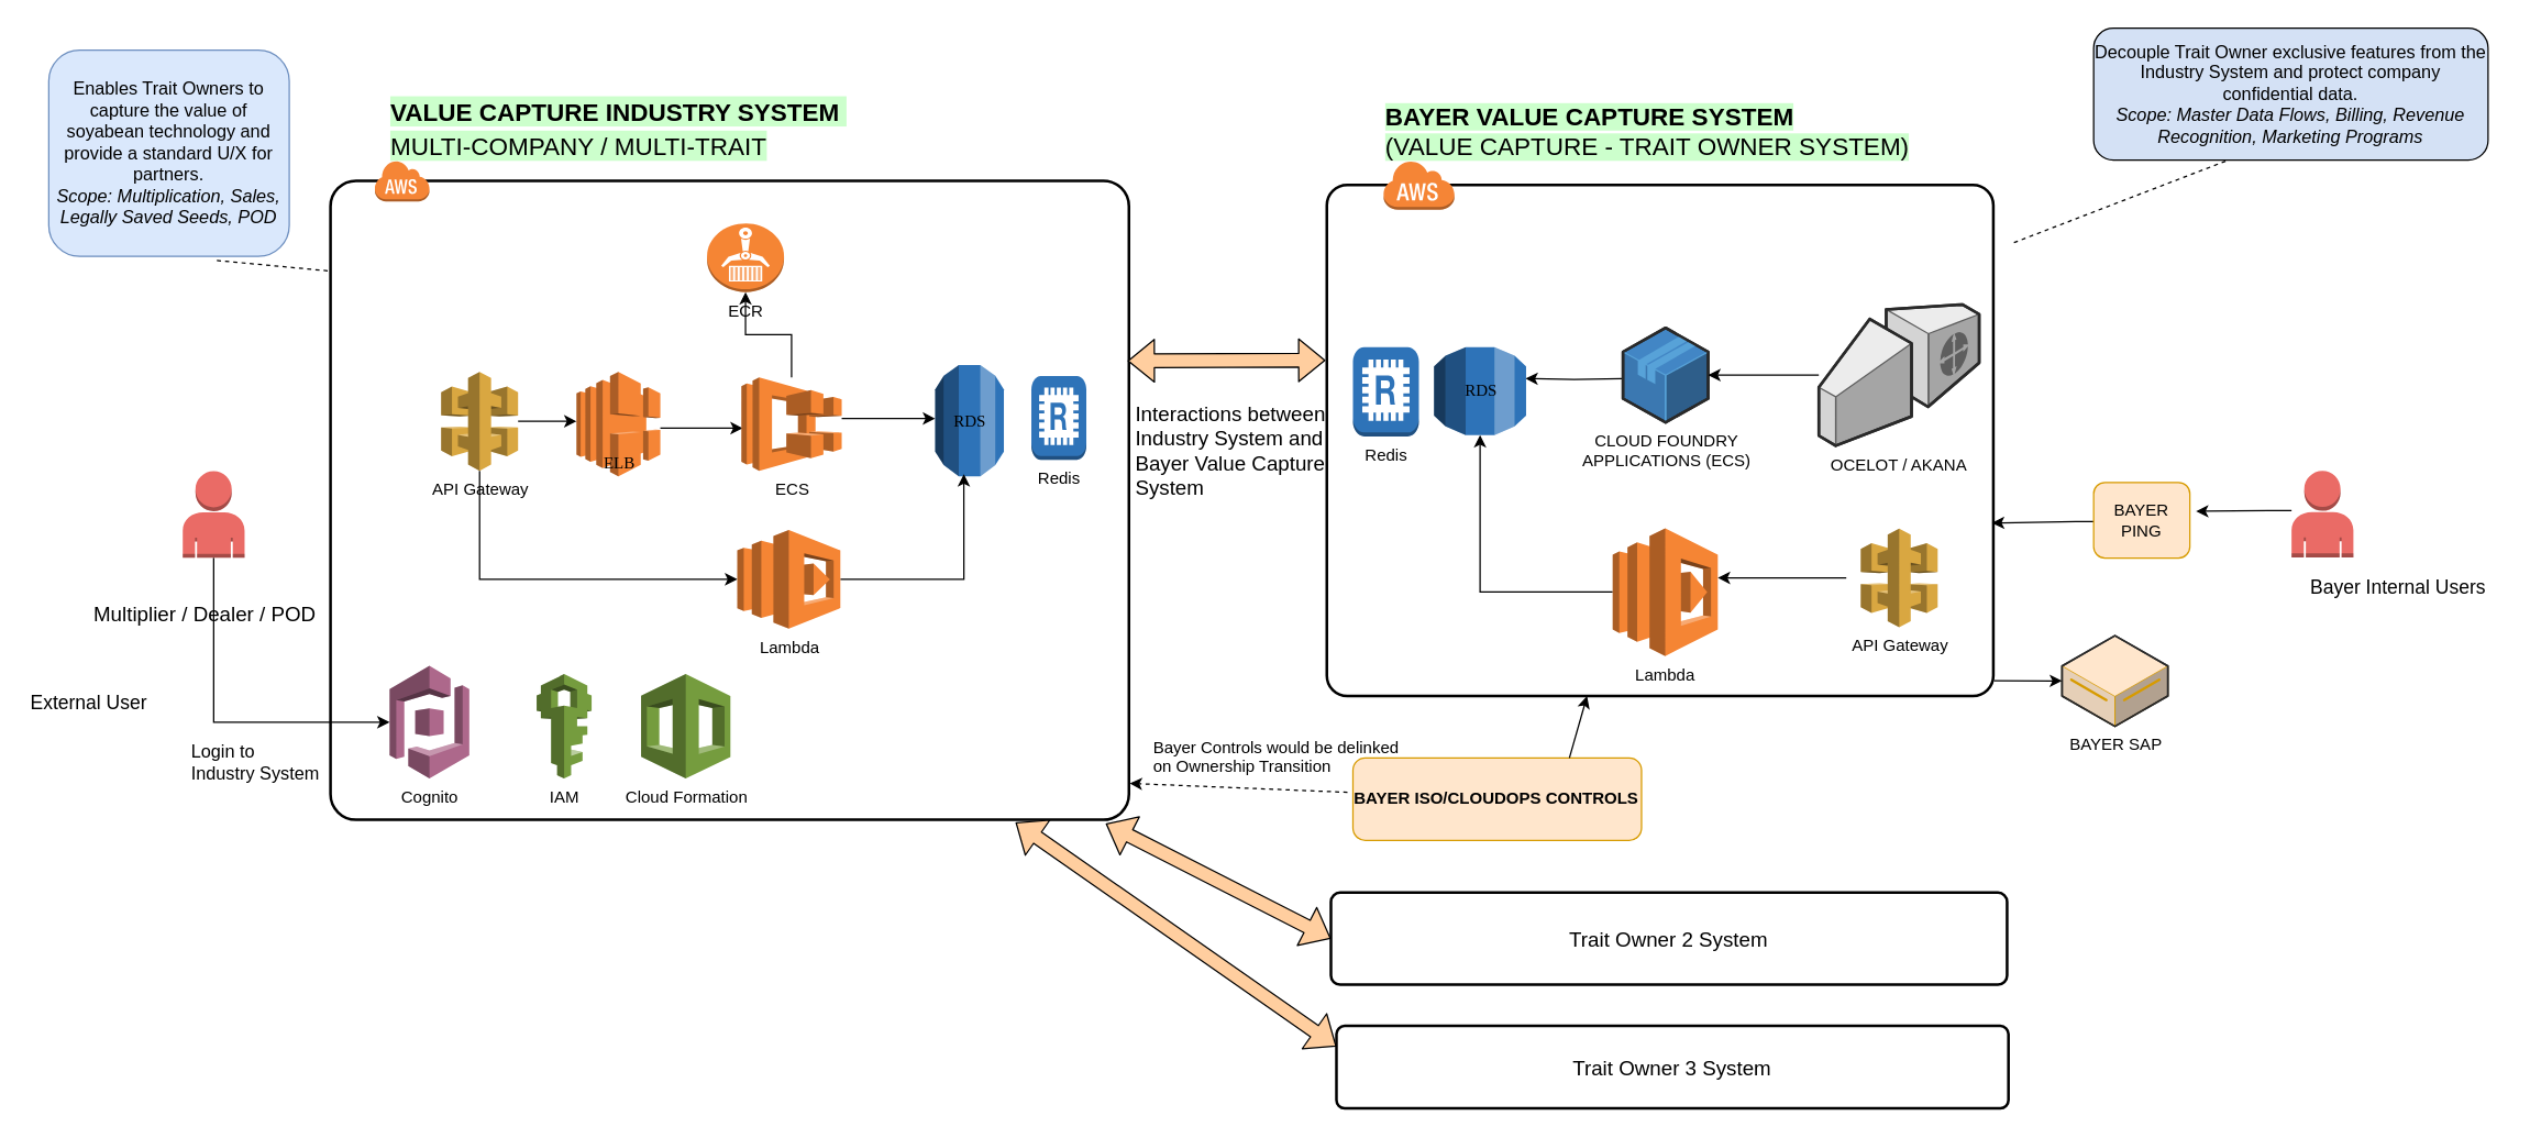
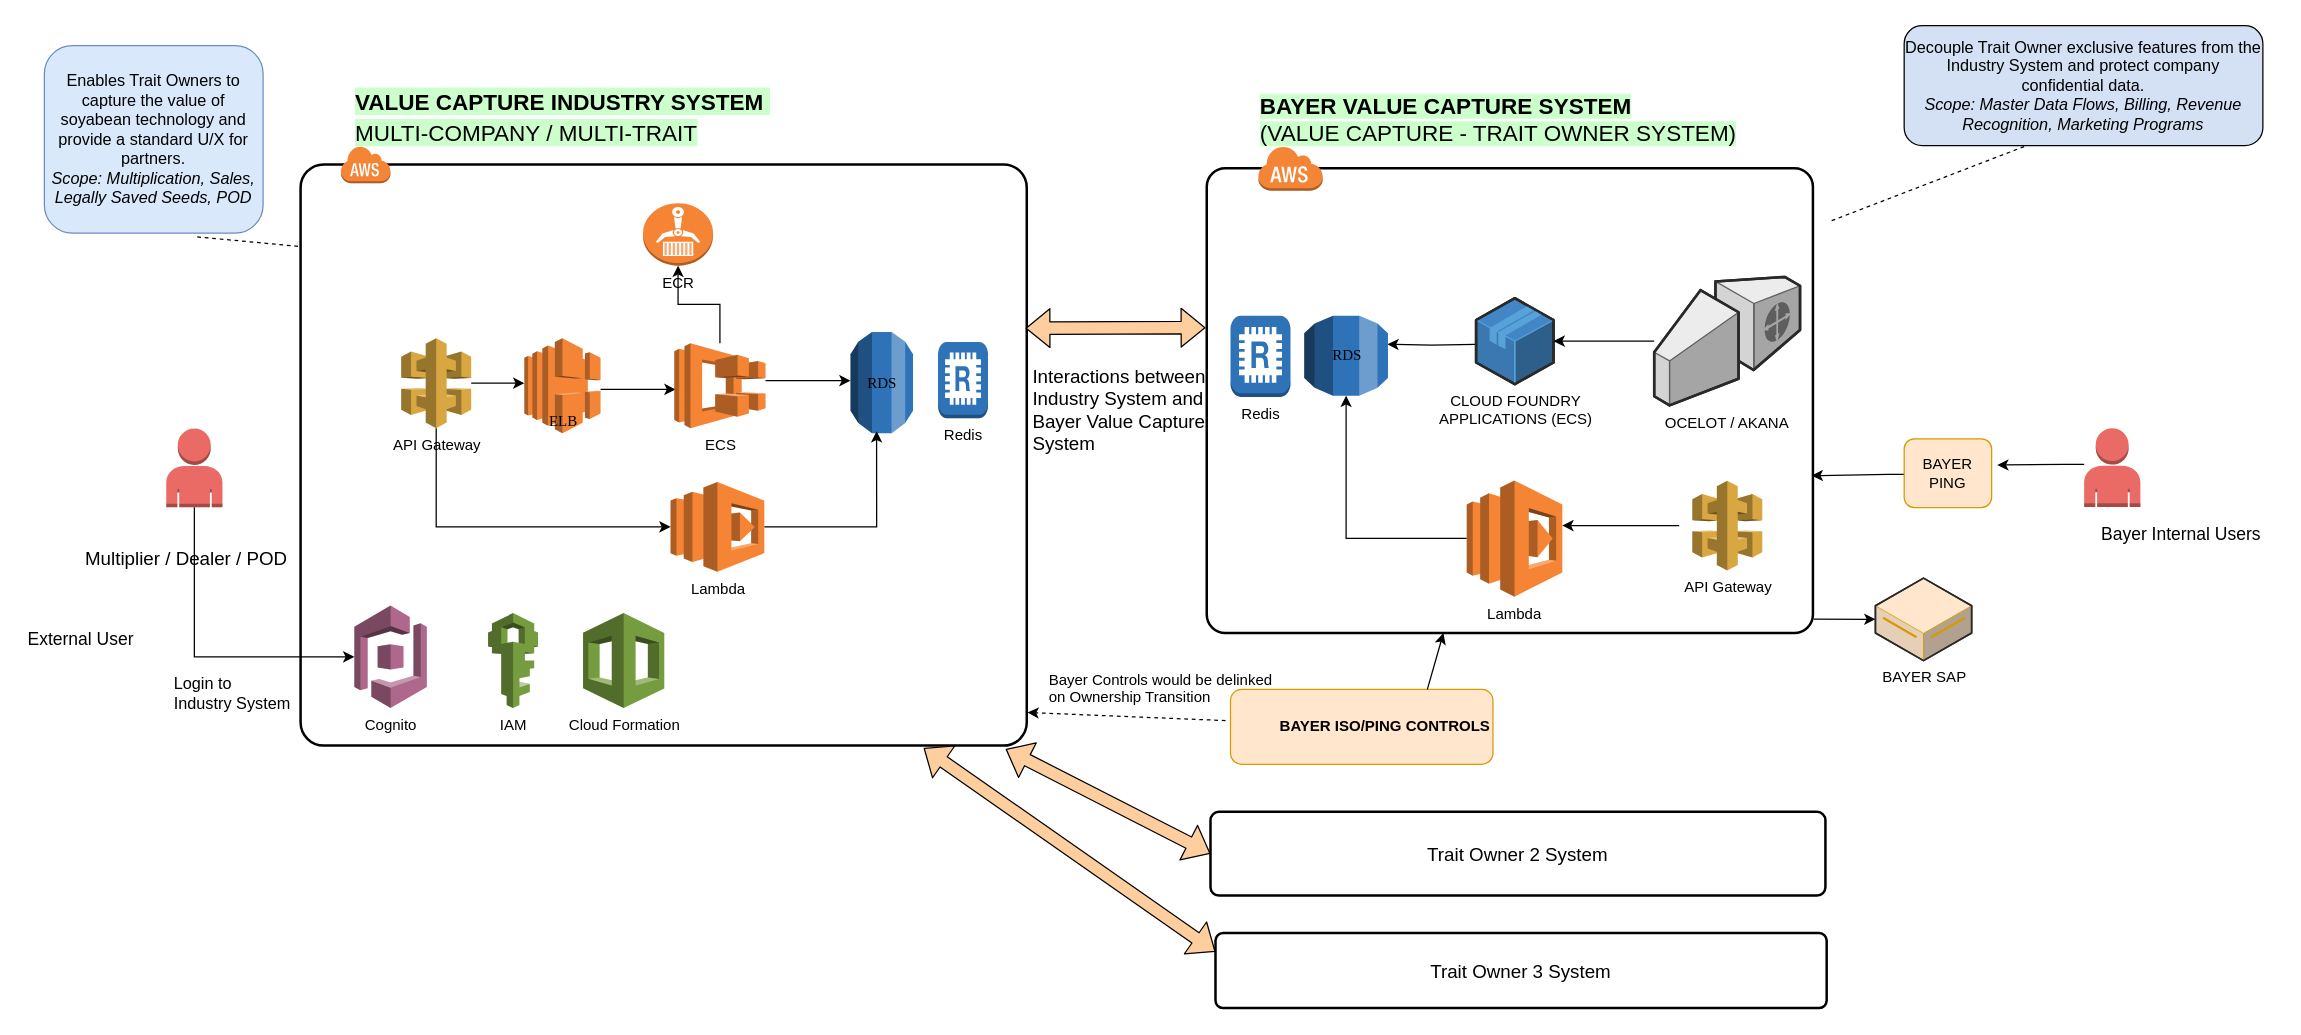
- <mxCell id="26" value="&lt;div style=&quot;text-align: center&quot;&gt;&lt;span&gt;&lt;b&gt;BAYER ISO/CLOUDOPS CONTROLS&lt;/b&gt;&lt;/span&gt;&lt;/div&gt;" style="rounded=1;whiteSpace=wrap;html=1;align=right;fillColor=#ffe6cc;strokeColor=#d79b00;" vertex="1" parent="1"><mxGeometry x="984" y="551" width="210" height="60" as="geometry" /></mxCell>
+ <mxCell id="26" value="&lt;div style=&quot;text-align: center&quot;&gt;&lt;span&gt;&lt;b&gt;BAYER ISO/PING CONTROLS&lt;/b&gt;&lt;/span&gt;&lt;/div&gt;" style="rounded=1;whiteSpace=wrap;html=1;align=right;fillColor=#ffe6cc;strokeColor=#d79b00;" vertex="1" parent="1"><mxGeometry x="984" y="551" width="210" height="60" as="geometry" /></mxCell>
